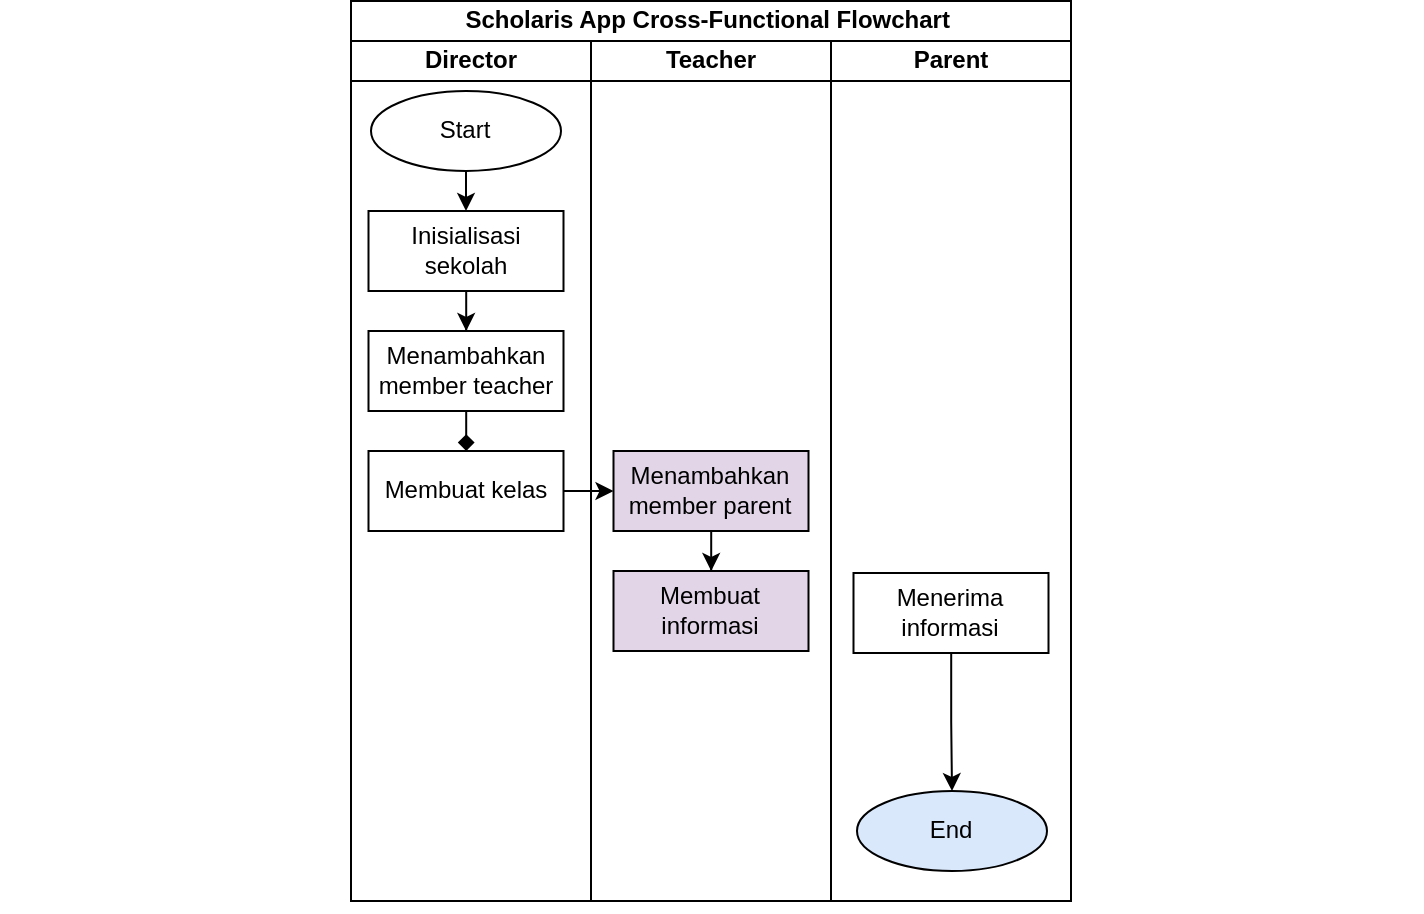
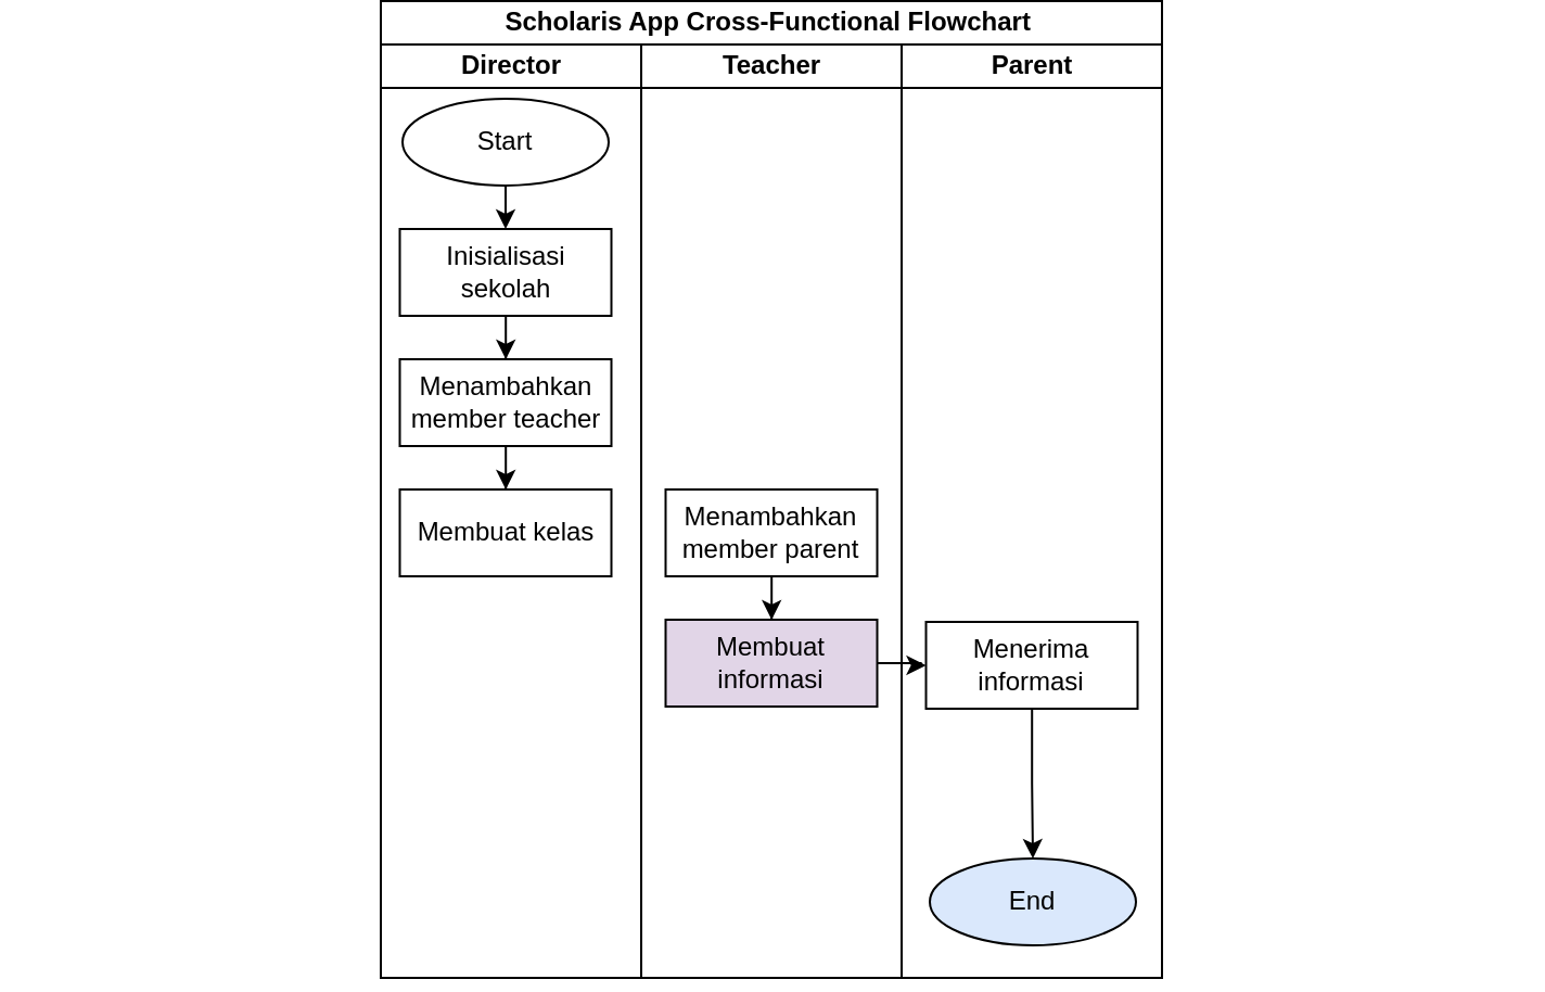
- <mxCell id="11" value="" style="edgeStyle=orthogonalEdgeStyle;rounded=0;orthogonalLoop=1;jettySize=auto;html=1;endArrow=diamond;" edge="1" parent="4" source="9" target="10"><mxGeometry relative="1" as="geometry" /></mxCell>
+ <mxCell id="11" value="" style="edgeStyle=orthogonalEdgeStyle;rounded=0;orthogonalLoop=1;jettySize=auto;html=1;" edge="1" parent="4" source="9" target="10"><mxGeometry relative="1" as="geometry" /></mxCell>
- <mxCell id="13" style="edgeStyle=orthogonalEdgeStyle;rounded=0;orthogonalLoop=1;jettySize=auto;html=1;exitX=1;exitY=0.5;exitDx=0;exitDy=0;entryX=0;entryY=0.5;entryDx=0;entryDy=0;" edge="1" parent="3" source="10" target="12"><mxGeometry relative="1" as="geometry" /></mxCell>
- <mxCell id="12" value="Menambahkan member parent" style="whiteSpace=wrap;html=1;rounded=0;fillColor=#e1d5e7;" vertex="1" parent="3"><mxGeometry x="166.25" y="50" width="97.5" height="40" as="geometry" /></mxCell>
+ <mxCell id="12" value="Menambahkan member parent" style="whiteSpace=wrap;html=1;rounded=0;" vertex="1" parent="3"><mxGeometry x="166.25" y="50" width="97.5" height="40" as="geometry" /></mxCell>
+ <mxCell id="15" value="" style="edgeStyle=orthogonalEdgeStyle;rounded=0;orthogonalLoop=1;jettySize=auto;html=1;" edge="1" parent="1" source="16" target="19"><mxGeometry relative="1" as="geometry" /></mxCell>
